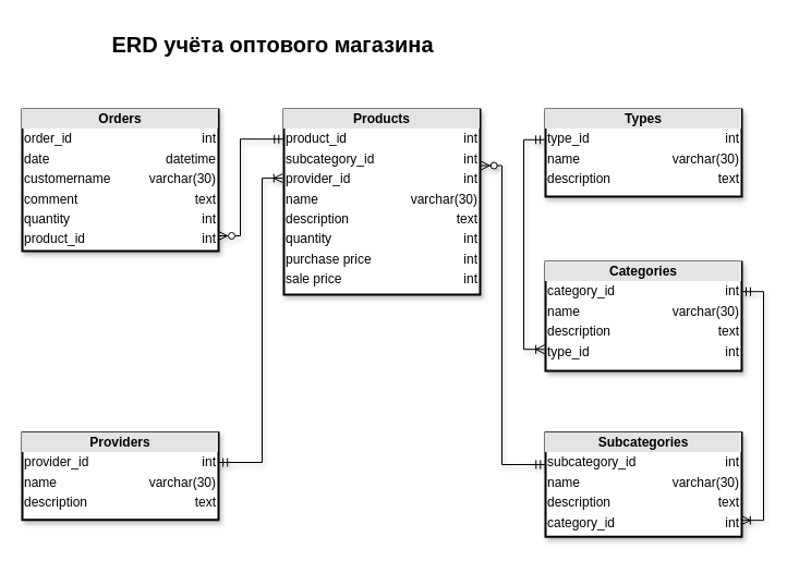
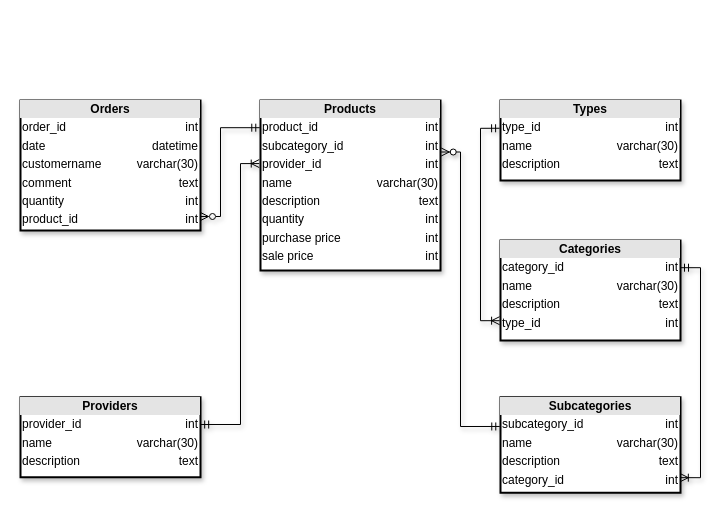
- <mxCell id="13" value="&lt;b&gt;&lt;font style=&quot;font-size: 20px;&quot;&gt;ERD учёта оптового магазина&lt;/font&gt;&lt;/b&gt;" style="text;html=1;strokeColor=none;fillColor=none;align=center;verticalAlign=middle;whiteSpace=wrap;rounded=0;shadow=1;" parent="1" vertex="1"><mxGeometry x="60" y="20" width="380" height="40" as="geometry" /></mxCell>
